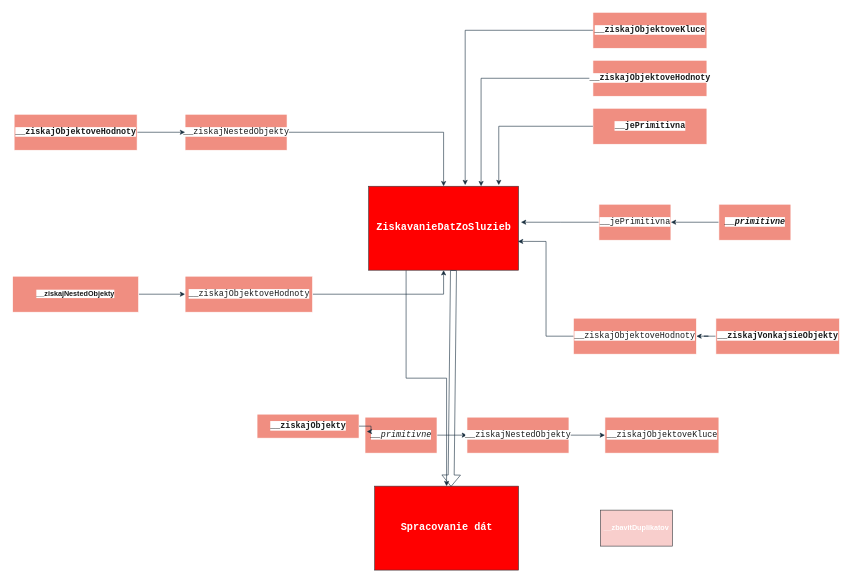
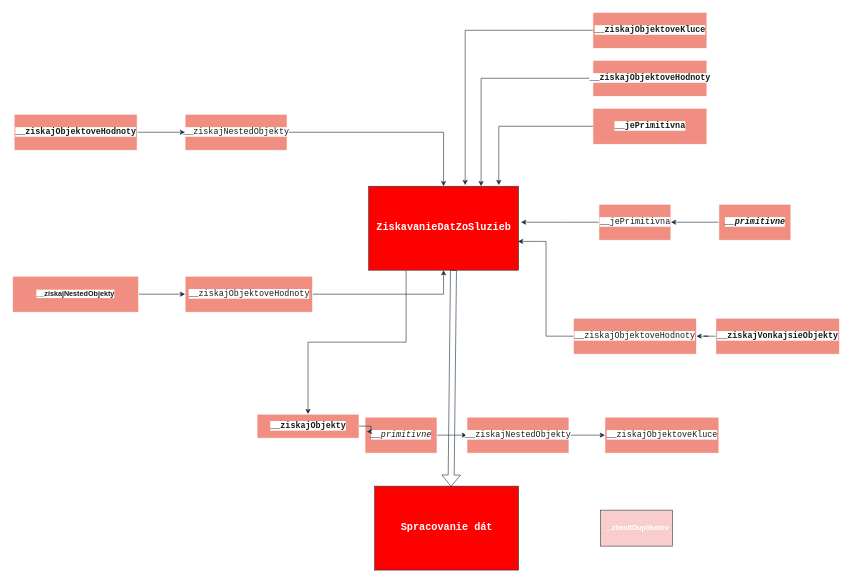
- <mxCell id="2" style="edgeStyle=orthogonalEdgeStyle;rounded=0;orthogonalLoop=1;jettySize=auto;html=1;exitX=0.25;exitY=1;exitDx=0;exitDy=0;labelBackgroundColor=none;fontColor=default;strokeColor=#182E3E;" edge="1" parent="1" source="3" target="33"><mxGeometry relative="1" as="geometry" /></mxCell>
+ <mxCell id="2" style="edgeStyle=orthogonalEdgeStyle;rounded=0;orthogonalLoop=1;jettySize=auto;html=1;exitX=0.25;exitY=1;exitDx=0;exitDy=0;entryX=0.5;entryY=0;entryDx=0;entryDy=0;labelBackgroundColor=none;fontColor=default;strokeColor=#182E3E;" edge="1" parent="1" source="3" target="23"><mxGeometry relative="1" as="geometry" /></mxCell>
